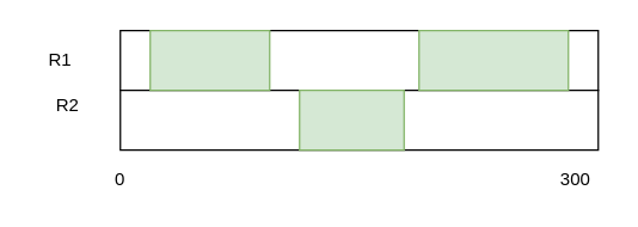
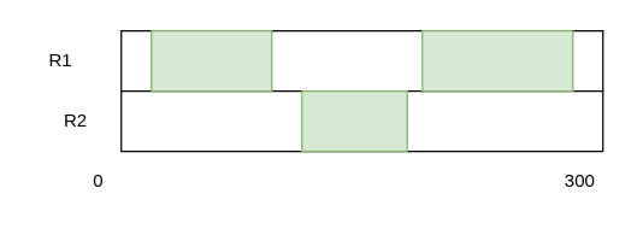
- <mxCell id="5" value="R2" style="text;html=1;strokeColor=none;fillColor=none;align=center;verticalAlign=middle;whiteSpace=wrap;rounded=0;" vertex="1" parent="1"><mxGeometry x="25" y="60" width="40" height="20" as="geometry" /></mxCell>
+ <mxCell id="5" value="R2" style="text;html=1;strokeColor=none;fillColor=none;align=center;verticalAlign=middle;whiteSpace=wrap;rounded=0;" vertex="1" parent="1"><mxGeometry x="30" y="70" width="40" height="20" as="geometry" /></mxCell>
- <mxCell id="6" value="0" style="text;html=1;strokeColor=none;fillColor=none;align=center;verticalAlign=middle;whiteSpace=wrap;rounded=0;" vertex="1" parent="1"><mxGeometry x="60" y="110" width="40" height="20" as="geometry" /></mxCell>
+ <mxCell id="6" value="0" style="text;html=1;strokeColor=none;fillColor=none;align=center;verticalAlign=middle;whiteSpace=wrap;rounded=0;" vertex="1" parent="1"><mxGeometry x="45" y="110" width="40" height="20" as="geometry" /></mxCell>
